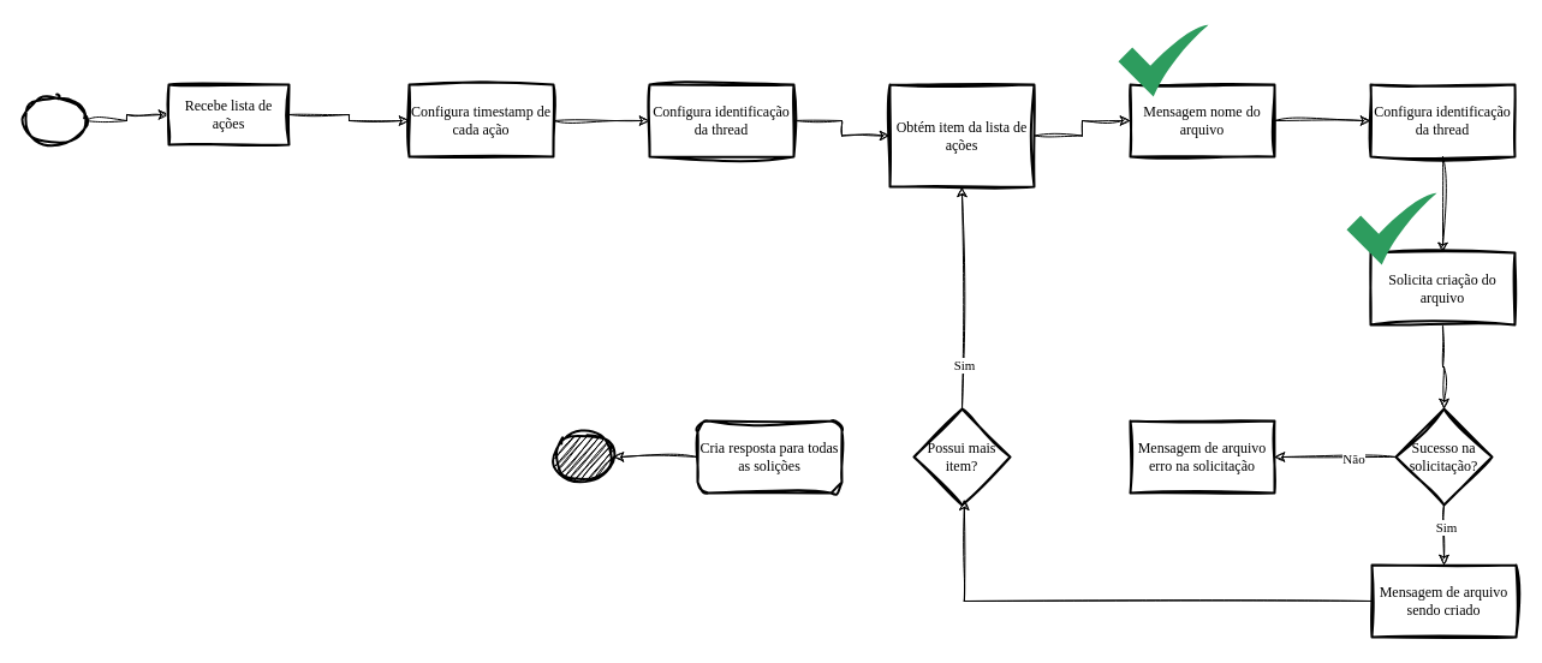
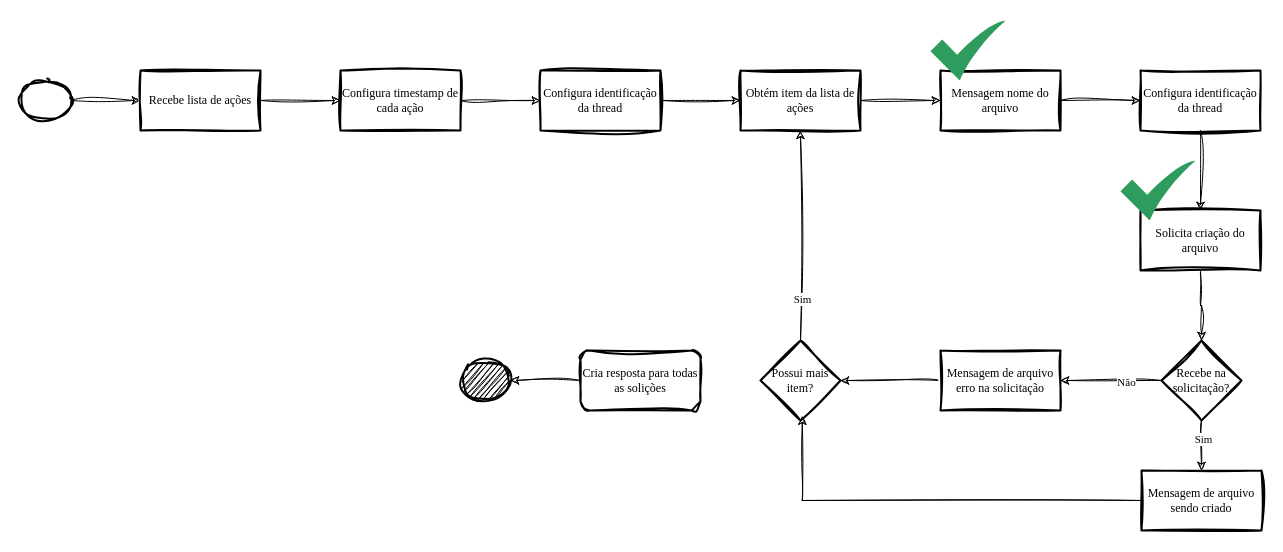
- <mxCell id="5" value="Recebe lista de ações" style="whiteSpace=wrap;html=1;fontFamily=Architects Daughter;strokeWidth=2;sketch=1;hachureGap=4;jiggle=2;curveFitting=1;fontSource=https%3A%2F%2Ffonts.googleapis.com%2Fcss%3Ffamily%3DArchitects%2BDaughter;" parent="1" vertex="1"><mxGeometry x="140" y="70" width="100" height="50" as="geometry" /></mxCell>
+ <mxCell id="5" value="Recebe lista de ações" style="whiteSpace=wrap;html=1;fontFamily=Architects Daughter;strokeWidth=2;sketch=1;hachureGap=4;jiggle=2;curveFitting=1;fontSource=https%3A%2F%2Ffonts.googleapis.com%2Fcss%3Ffamily%3DArchitects%2BDaughter;" parent="1" vertex="1"><mxGeometry x="140" y="70" width="120" height="60" as="geometry" /></mxCell>
- <mxCell id="11" value="Obtém item da lista de ações" style="whiteSpace=wrap;html=1;fontFamily=Architects Daughter;strokeWidth=2;sketch=1;hachureGap=4;jiggle=2;curveFitting=1;fontSource=https%3A%2F%2Ffonts.googleapis.com%2Fcss%3Ffamily%3DArchitects%2BDaughter;" parent="1" vertex="1"><mxGeometry x="740" y="70" width="120" height="85" as="geometry" /></mxCell>
+ <mxCell id="11" value="Obtém item da lista de ações" style="whiteSpace=wrap;html=1;fontFamily=Architects Daughter;strokeWidth=2;sketch=1;hachureGap=4;jiggle=2;curveFitting=1;fontSource=https%3A%2F%2Ffonts.googleapis.com%2Fcss%3Ffamily%3DArchitects%2BDaughter;" parent="1" vertex="1"><mxGeometry x="740" y="70" width="120" height="60" as="geometry" /></mxCell>
+ <mxCell id="24" value="" style="edgeStyle=orthogonalEdgeStyle;rounded=0;sketch=1;hachureGap=4;jiggle=2;curveFitting=1;orthogonalLoop=1;jettySize=auto;html=1;fontFamily=Architects Daughter;fontSource=https%3A%2F%2Ffonts.googleapis.com%2Fcss%3Ffamily%3DArchitects%2BDaughter;" parent="1" source="25" target="28" edge="1"><mxGeometry relative="1" as="geometry" /></mxCell>
- <mxCell id="16" value="Sucesso na solicitação?" style="rhombus;whiteSpace=wrap;html=1;fontFamily=Architects Daughter;strokeWidth=2;sketch=1;hachureGap=4;jiggle=2;curveFitting=1;fontSource=https%3A%2F%2Ffonts.googleapis.com%2Fcss%3Ffamily%3DArchitects%2BDaughter;" parent="1" vertex="1"><mxGeometry x="1161" y="340" width="80" height="80" as="geometry" /></mxCell>
+ <mxCell id="16" value="Recebe na solicitação?" style="rhombus;whiteSpace=wrap;html=1;fontFamily=Architects Daughter;strokeWidth=2;sketch=1;hachureGap=4;jiggle=2;curveFitting=1;fontSource=https%3A%2F%2Ffonts.googleapis.com%2Fcss%3Ffamily%3DArchitects%2BDaughter;" parent="1" vertex="1"><mxGeometry x="1161" y="340" width="80" height="80" as="geometry" /></mxCell>
